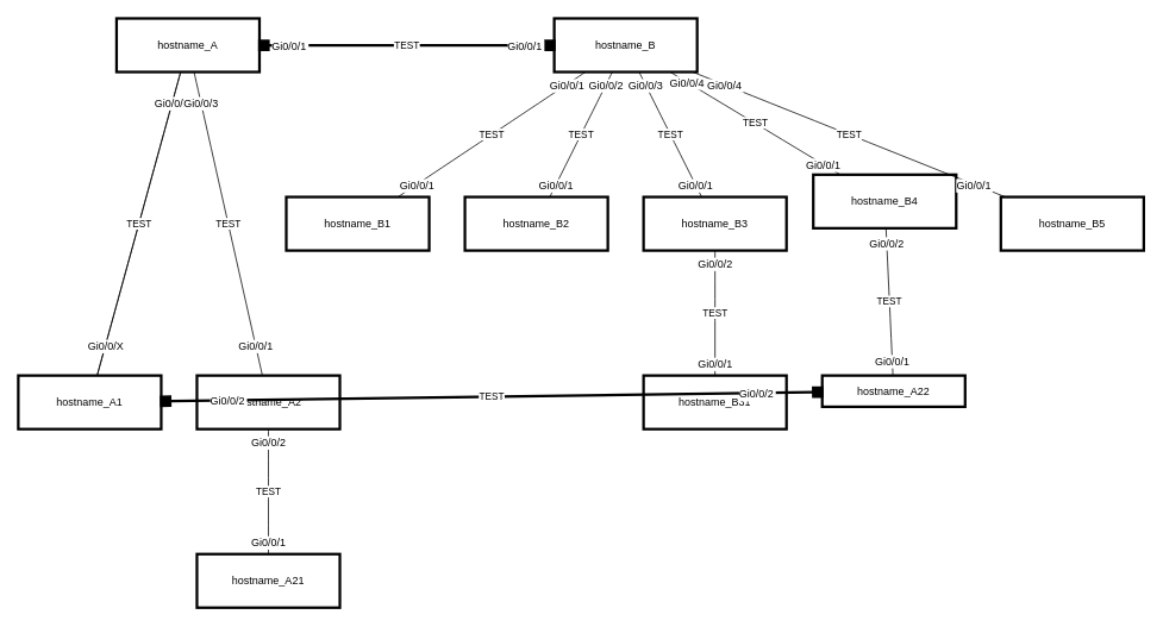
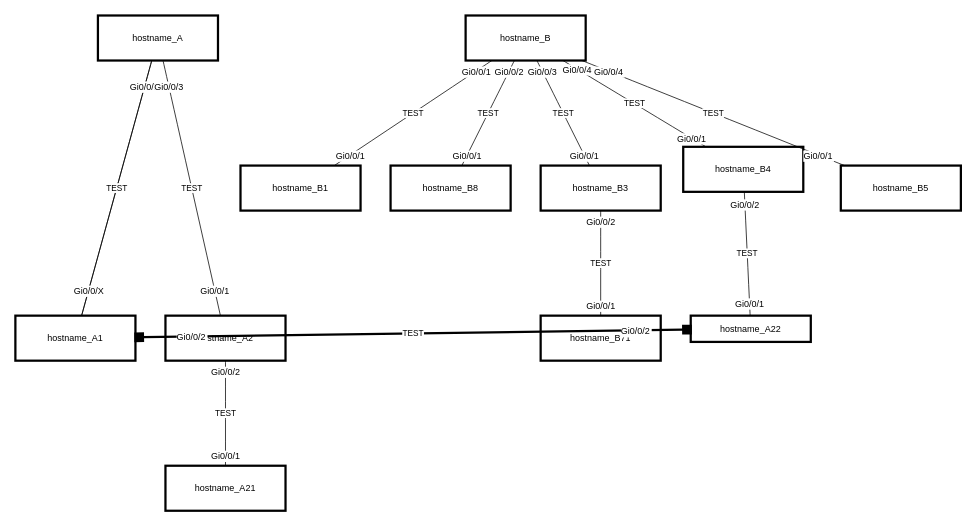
- <mxCell id="14" parent="1" style="edgeStyle=none;strokeWidth=3;startArrow=box;endArrow=box;curved=1;orthogonalLoop=1;jettySize=auto;html=1;" source="2" target="3" value="TEST" vertex_type="Vertex.ETC" edge="1"><mxGeometry relative="1" as="geometry" /></mxCell>
- <mxCell id="15" parent="14" style="labelBackgroundColor=#ffffff;" value="Gi0/0/1" vertex="1" vertex_type="Vertex.ETC"><mxGeometry x="-0.8" relative="1" as="geometry" /></mxCell>
- <mxCell id="16" parent="14" style="labelBackgroundColor=#ffffff;" value="Gi0/0/1" vertex="1" vertex_type="Vertex.ETC"><mxGeometry x="0.8" relative="1" as="geometry" /></mxCell>
- <mxCell id="7" parent="1" style="shape=rectangle;strokeWidth=3;whiteSpace=wrap;html=1;" value="hostname_B2" vertex="1" vertex_type="Vertex.NODE"><mxGeometry x="520" y="220" width="160" height="60" as="geometry" /></mxCell>
+ <mxCell id="7" parent="1" style="shape=rectangle;strokeWidth=3;whiteSpace=wrap;html=1;" value="hostname_B8" vertex="1" vertex_type="Vertex.NODE"><mxGeometry x="520" y="220" width="160" height="60" as="geometry" /></mxCell>
- <mxCell id="13" parent="1" style="shape=rectangle;strokeWidth=3;whiteSpace=wrap;html=1;" value="hostname_B31" vertex="1" vertex_type="Vertex.NODE"><mxGeometry x="720" y="420" width="160" height="60" as="geometry" /></mxCell>
+ <mxCell id="13" parent="1" style="shape=rectangle;strokeWidth=3;whiteSpace=wrap;html=1;" value="hostname_B71" vertex="1" vertex_type="Vertex.NODE"><mxGeometry x="720" y="420" width="160" height="60" as="geometry" /></mxCell>
